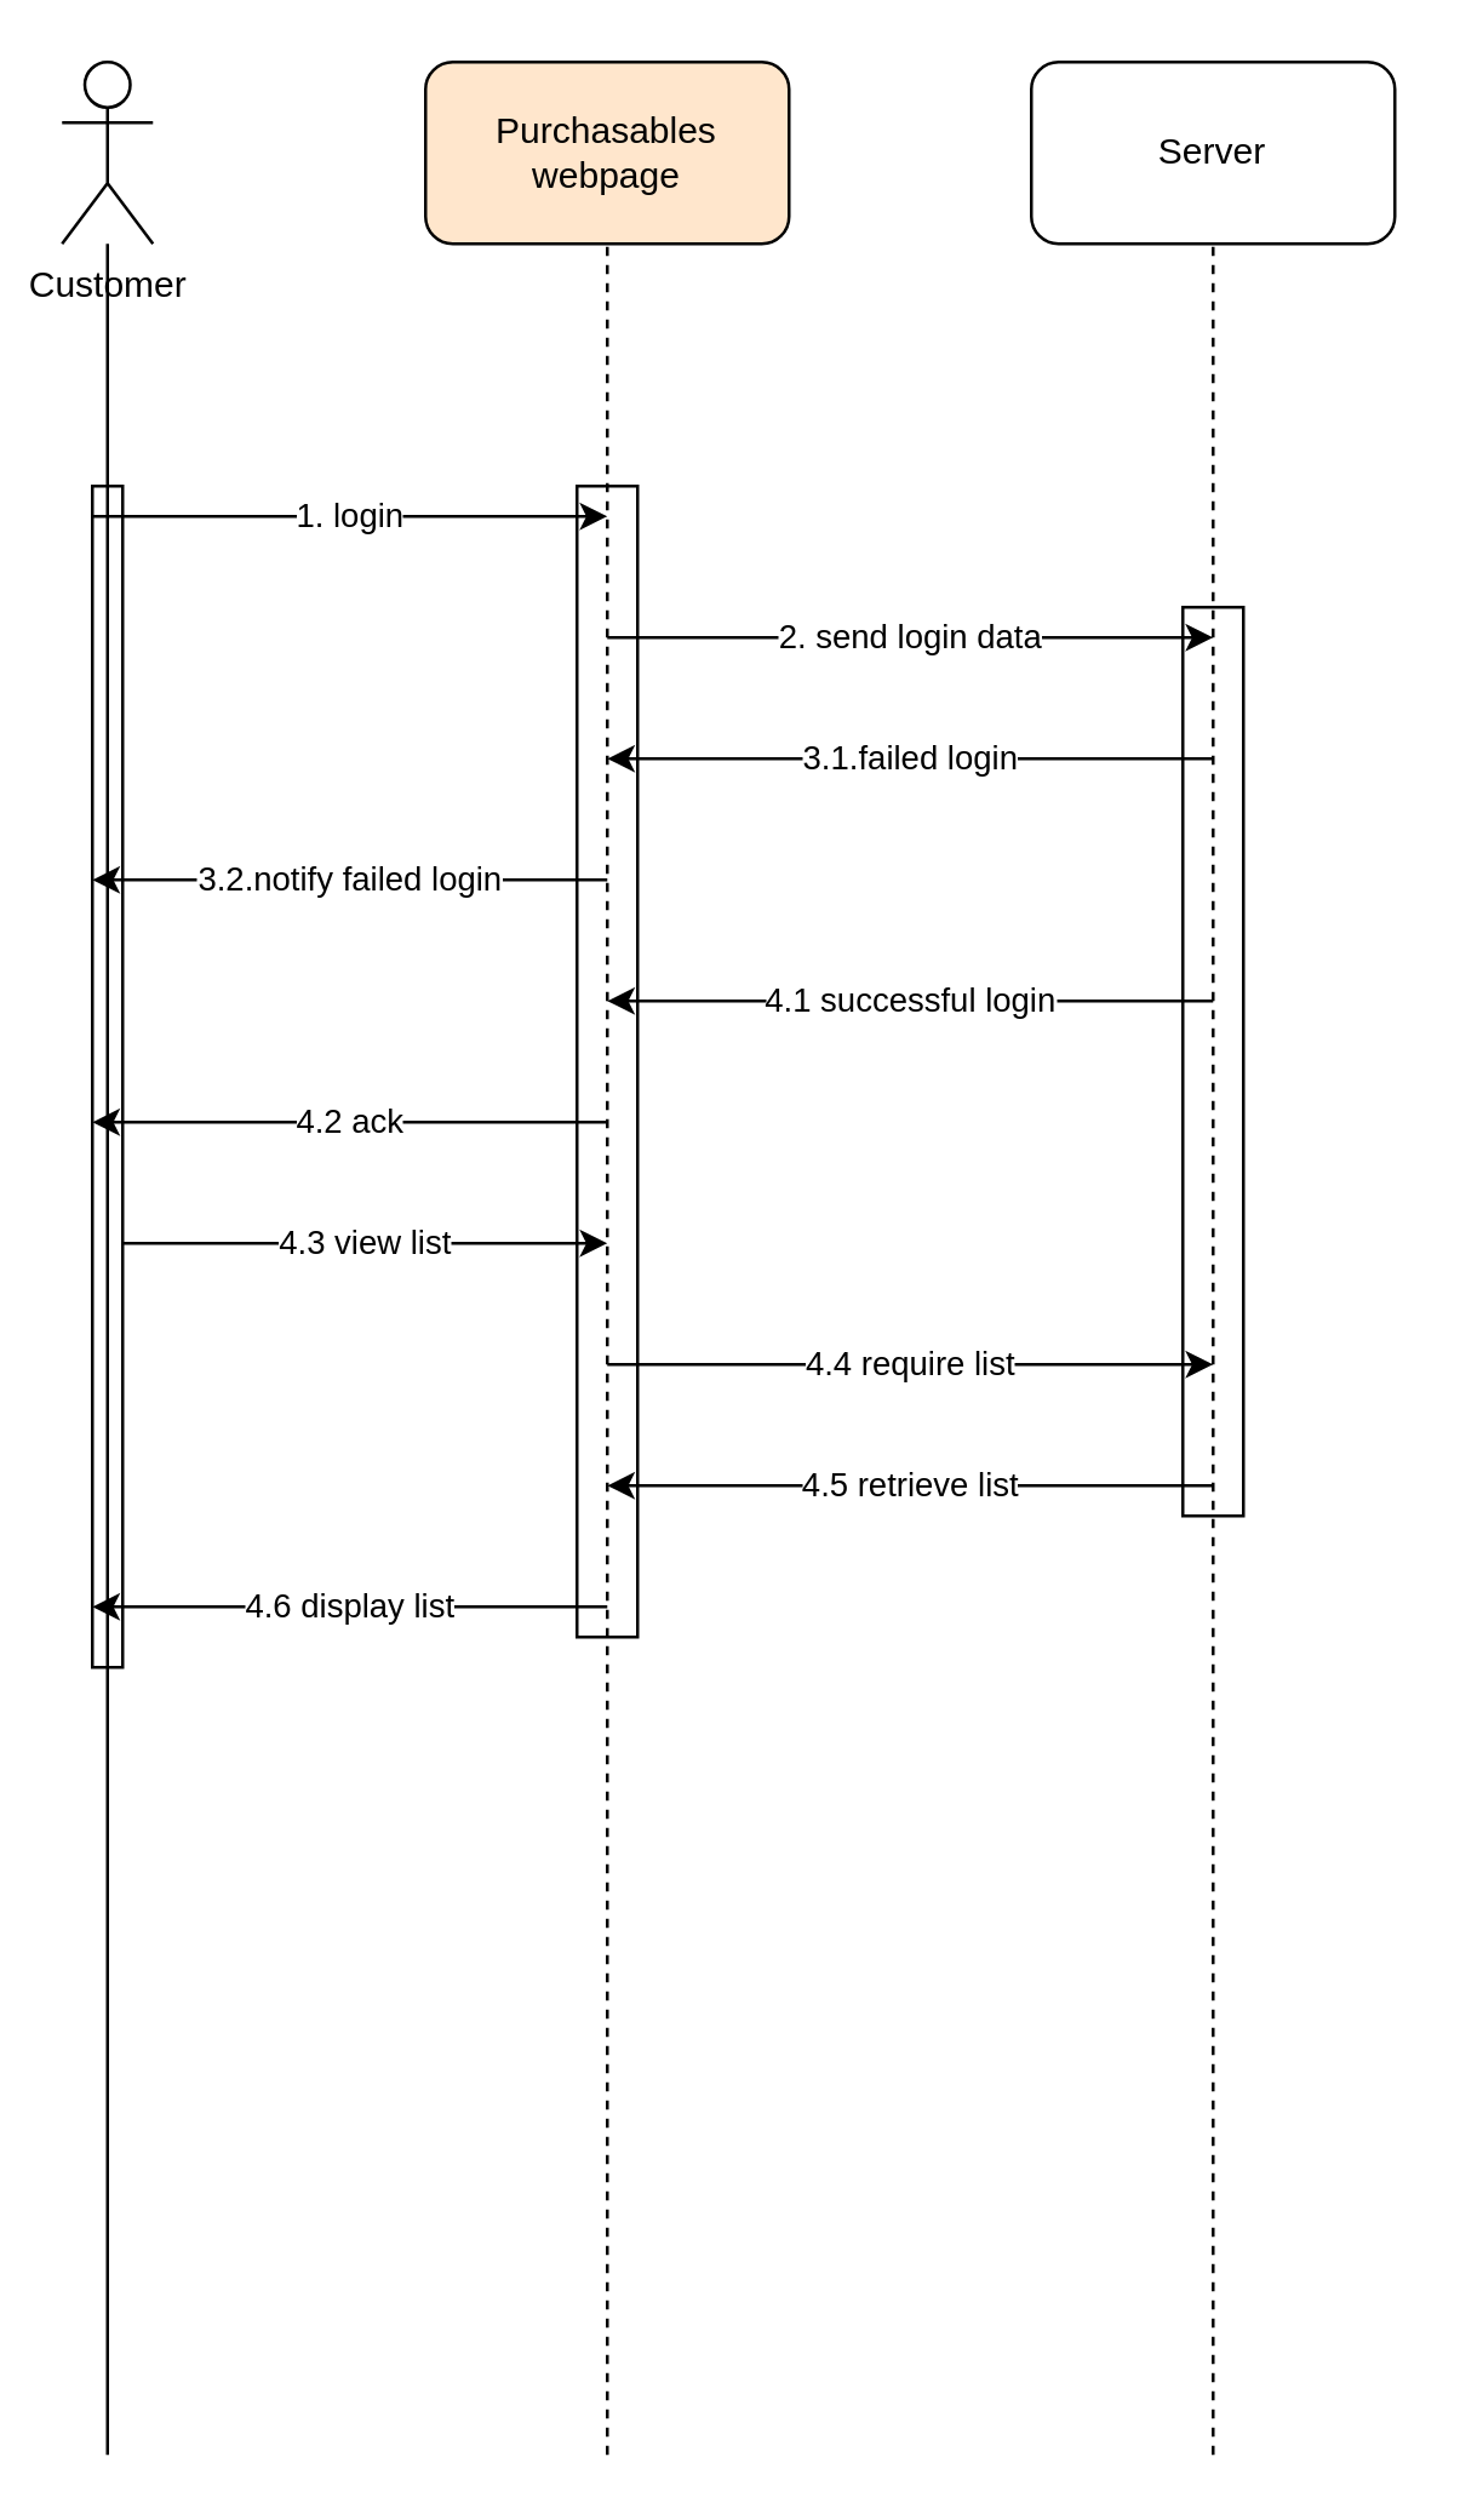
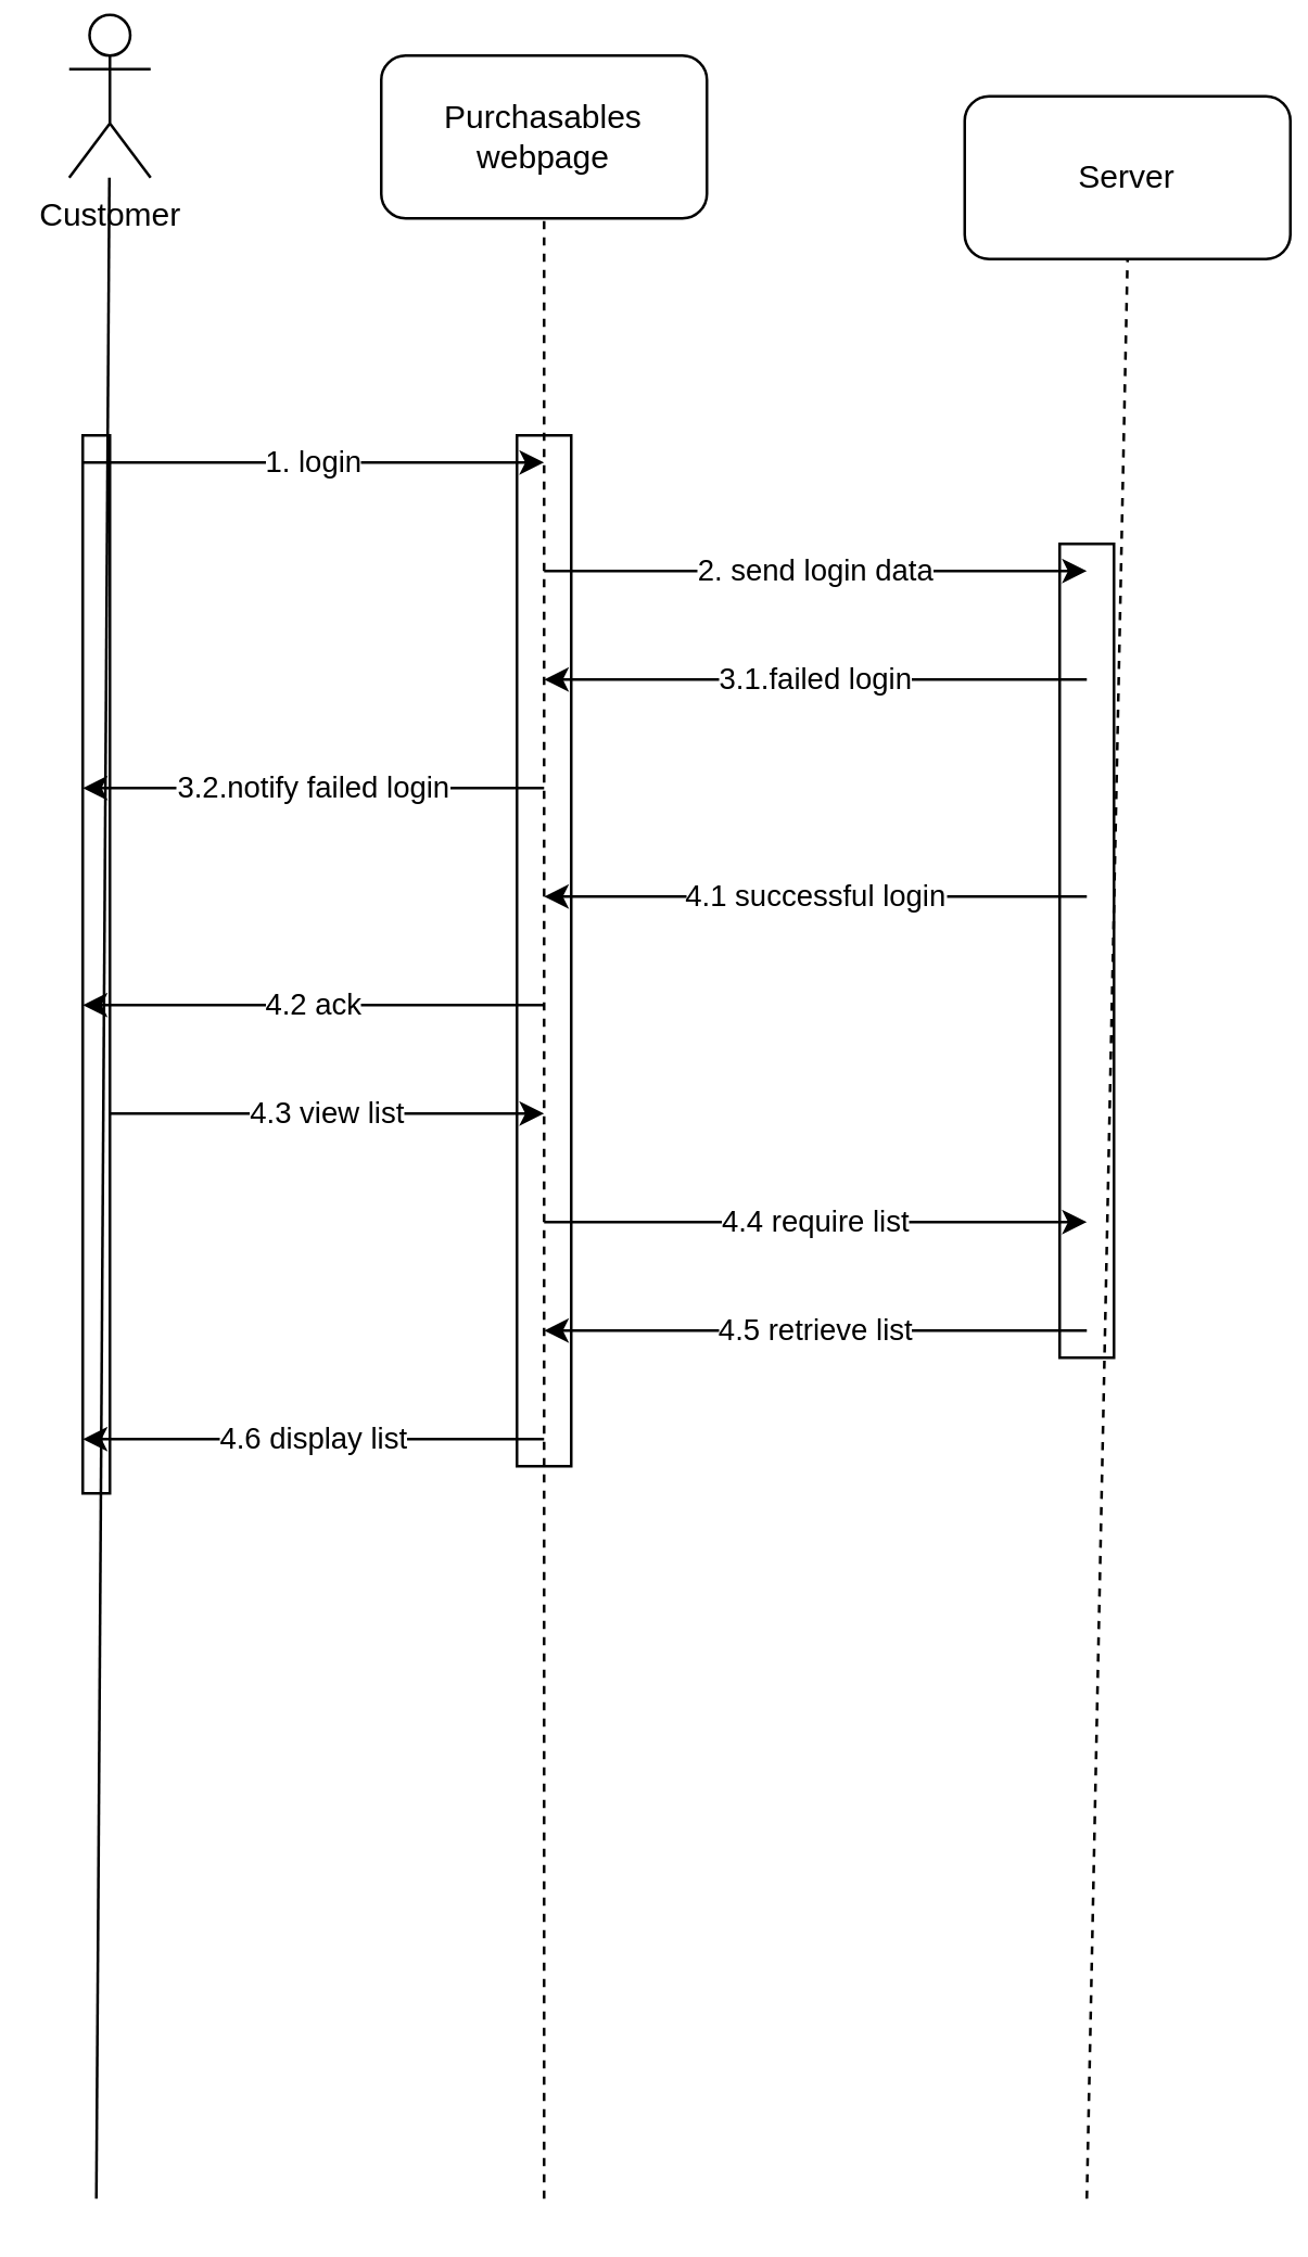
- <mxCell id="5" value="&lt;div&gt;Customer&lt;/div&gt;" style="shape=umlActor;verticalLabelPosition=bottom;verticalAlign=top;html=1;outlineConnect=0;" vertex="1" parent="1"><mxGeometry x="20" y="20" width="30" height="60" as="geometry" /></mxCell>
+ <mxCell id="5" value="&lt;div&gt;Customer&lt;/div&gt;" style="shape=umlActor;verticalLabelPosition=bottom;verticalAlign=top;html=1;outlineConnect=0;" vertex="1" parent="1"><mxGeometry x="25" y="5" width="30" height="60" as="geometry" /></mxCell>
- <mxCell id="6" value="Purchasables webpage" style="rounded=1;whiteSpace=wrap;html=1;fillColor=#ffe6cc;" vertex="1" parent="1"><mxGeometry x="140" y="20" width="120" height="60" as="geometry" /></mxCell>
+ <mxCell id="6" value="Purchasables webpage" style="rounded=1;whiteSpace=wrap;html=1;" vertex="1" parent="1"><mxGeometry x="140" y="20" width="120" height="60" as="geometry" /></mxCell>
- <mxCell id="7" value="Server" style="rounded=1;whiteSpace=wrap;html=1;" vertex="1" parent="1"><mxGeometry x="340" y="20" width="120" height="60" as="geometry" /></mxCell>
+ <mxCell id="7" value="Server" style="rounded=1;whiteSpace=wrap;html=1;" vertex="1" parent="1"><mxGeometry x="355" y="35" width="120" height="60" as="geometry" /></mxCell>
